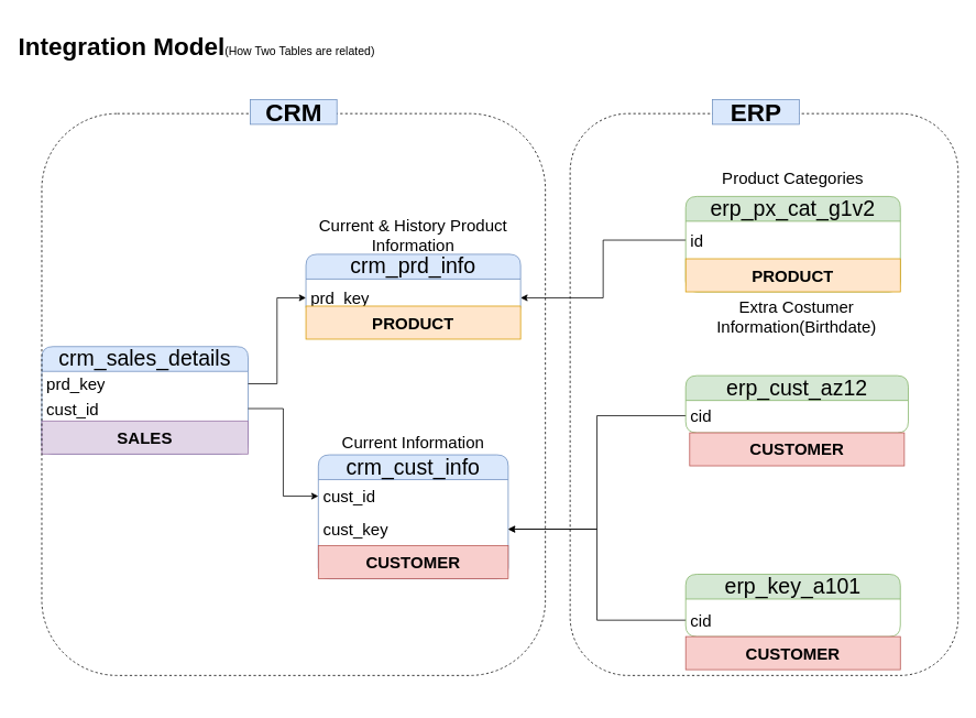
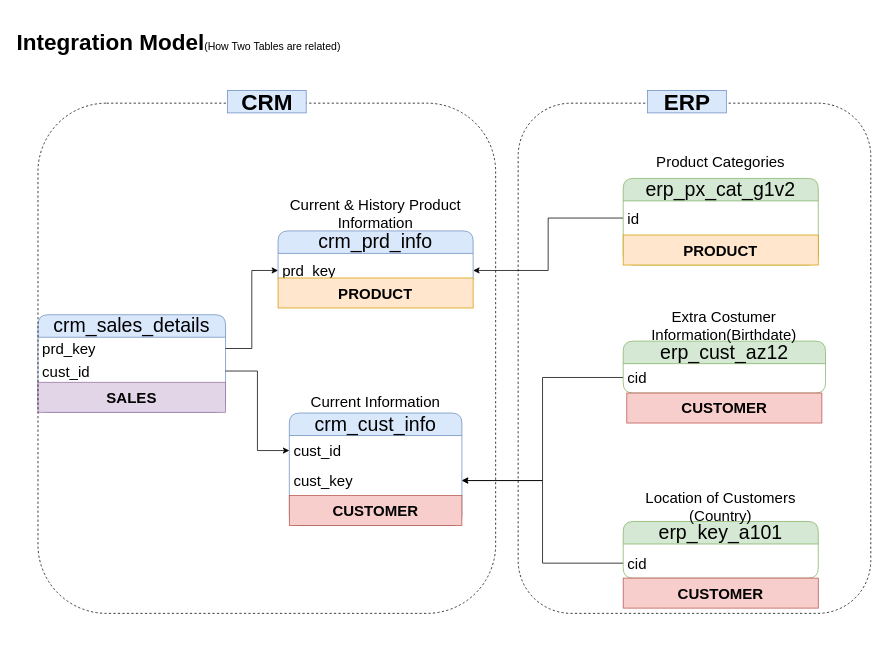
- <mxCell id="27" value="&lt;span style=&quot;font-size: 20px;&quot;&gt;Extra Costumer Information(Birthdate)&lt;/span&gt;" style="text;html=1;align=center;verticalAlign=middle;whiteSpace=wrap;rounded=0;container=0;" vertex="1" parent="1"><mxGeometry x="842.481" y="370" width="244.664" height="25.0" as="geometry" /></mxCell>
+ <mxCell id="27" value="&lt;span style=&quot;font-size: 20px;&quot;&gt;Extra Costumer Information(Birthdate)&lt;/span&gt;" style="text;html=1;align=center;verticalAlign=middle;whiteSpace=wrap;rounded=0;container=0;" vertex="1" parent="1"><mxGeometry x="842.481" y="420" width="244.664" height="25.0" as="geometry" /></mxCell>
+ <mxCell id="31" value="&lt;span style=&quot;font-size: 20px;&quot;&gt;Location of Customers (Country)&lt;/span&gt;" style="text;html=1;align=center;verticalAlign=middle;whiteSpace=wrap;rounded=0;container=0;" vertex="1" parent="1"><mxGeometry x="842.035" y="660" width="235.926" height="27.273" as="geometry" /></mxCell>
